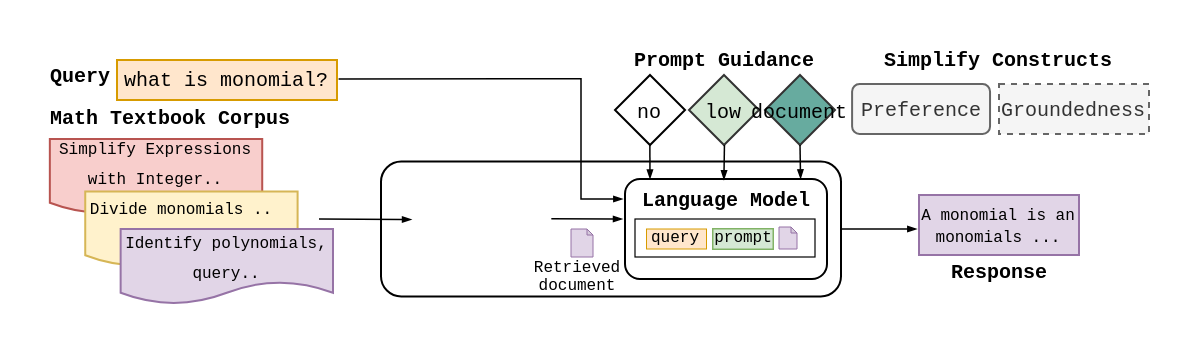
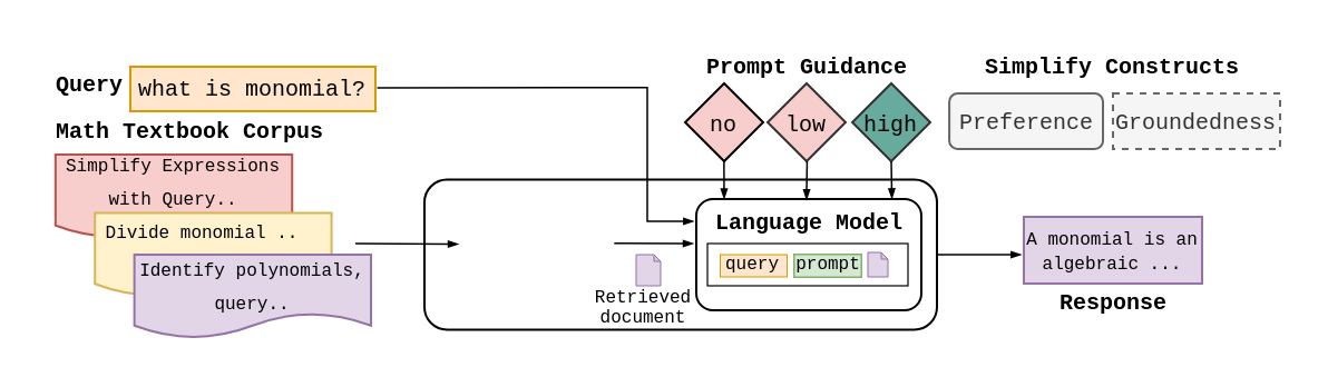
- <mxCell id="7" value="&lt;font style=&quot;font-size: 10px;&quot; face=&quot;Courier New&quot;&gt;no&lt;/font&gt;" style="rhombus;whiteSpace=wrap;html=1;" parent="2" vertex="1"><mxGeometry x="287" y="17" width="35" height="35" as="geometry" /></mxCell>
+ <mxCell id="7" value="&lt;font style=&quot;font-size: 10px;&quot; face=&quot;Courier New&quot;&gt;no&lt;/font&gt;" style="rhombus;whiteSpace=wrap;html=1;fillColor=#f8cecc;" parent="2" vertex="1"><mxGeometry x="287" y="17" width="35" height="35" as="geometry" /></mxCell>
- <mxCell id="11" value="&lt;font style=&quot;font-size: 10px;&quot; face=&quot;Courier New&quot;&gt;low&lt;/font&gt;" style="rhombus;whiteSpace=wrap;html=1;fillColor=#d5e8d4;strokeColor=#333333;" parent="2" vertex="1"><mxGeometry x="324" y="17" width="35" height="35" as="geometry" /></mxCell>
+ <mxCell id="11" value="&lt;font style=&quot;font-size: 10px;&quot; face=&quot;Courier New&quot;&gt;low&lt;/font&gt;" style="rhombus;whiteSpace=wrap;html=1;fillColor=#f8cecc;strokeColor=#333333;" parent="2" vertex="1"><mxGeometry x="324" y="17" width="35" height="35" as="geometry" /></mxCell>
- <mxCell id="12" value="&lt;font style=&quot;font-size: 10px;&quot; face=&quot;Courier New&quot;&gt;document&lt;/font&gt;" style="rhombus;whiteSpace=wrap;html=1;fillColor=#67AB9F;strokeColor=#333333;" parent="2" vertex="1"><mxGeometry x="362" y="17" width="35" height="35" as="geometry" /></mxCell>
+ <mxCell id="12" value="&lt;font style=&quot;font-size: 10px;&quot; face=&quot;Courier New&quot;&gt;high&lt;/font&gt;" style="rhombus;whiteSpace=wrap;html=1;fillColor=#67AB9F;strokeColor=#333333;" parent="2" vertex="1"><mxGeometry x="362" y="17" width="35" height="35" as="geometry" /></mxCell>
- <mxCell id="17" value="&lt;font face=&quot;Courier New&quot; style=&quot;font-size: 8px;&quot;&gt;Simplify Expressions with Integer..&lt;/font&gt;" style="text;html=1;strokeColor=none;fillColor=none;align=center;verticalAlign=middle;whiteSpace=wrap;rounded=0;" parent="13" vertex="1"><mxGeometry width="115.03" height="22.5" as="geometry" /></mxCell>
+ <mxCell id="17" value="&lt;font face=&quot;Courier New&quot; style=&quot;font-size: 8px;&quot;&gt;Simplify Expressions with Query..&lt;/font&gt;" style="text;html=1;strokeColor=none;fillColor=none;align=center;verticalAlign=middle;whiteSpace=wrap;rounded=0;" parent="13" vertex="1"><mxGeometry width="115.03" height="22.5" as="geometry" /></mxCell>
- <mxCell id="19" value="&lt;font face=&quot;Courier New&quot; style=&quot;font-size: 8px;&quot;&gt;Divide monomials ..&lt;/font&gt;" style="text;html=1;strokeColor=none;fillColor=none;align=center;verticalAlign=middle;whiteSpace=wrap;rounded=0;" parent="13" vertex="1"><mxGeometry x="22.117" y="22.5" width="97.333" height="22.5" as="geometry" /></mxCell>
+ <mxCell id="19" value="&lt;font face=&quot;Courier New&quot; style=&quot;font-size: 8px;&quot;&gt;Divide monomial ..&lt;/font&gt;" style="text;html=1;strokeColor=none;fillColor=none;align=center;verticalAlign=middle;whiteSpace=wrap;rounded=0;" parent="13" vertex="1"><mxGeometry x="22.117" y="22.5" width="97.333" height="22.5" as="geometry" /></mxCell>
- <mxCell id="38" value="&lt;p style=&quot;line-height: 80%;&quot;&gt;&lt;font style=&quot;font-size: 8px;&quot; face=&quot;Courier New&quot;&gt;A monomial is an monomials ...&lt;/font&gt;&lt;/p&gt;" style="text;html=1;strokeColor=#9673a6;fillColor=#e1d5e7;align=center;verticalAlign=middle;whiteSpace=wrap;rounded=0;fontSize=12;fontFamily=Helvetica;" parent="2" vertex="1"><mxGeometry x="439" y="77" width="80" height="30" as="geometry" /></mxCell>
+ <mxCell id="38" value="&lt;p style=&quot;line-height: 80%;&quot;&gt;&lt;font style=&quot;font-size: 8px;&quot; face=&quot;Courier New&quot;&gt;A monomial is an algebraic ...&lt;/font&gt;&lt;/p&gt;" style="text;html=1;strokeColor=#9673a6;fillColor=#e1d5e7;align=center;verticalAlign=middle;whiteSpace=wrap;rounded=0;fontSize=12;fontFamily=Helvetica;" parent="2" vertex="1"><mxGeometry x="439" y="77" width="80" height="30" as="geometry" /></mxCell>
